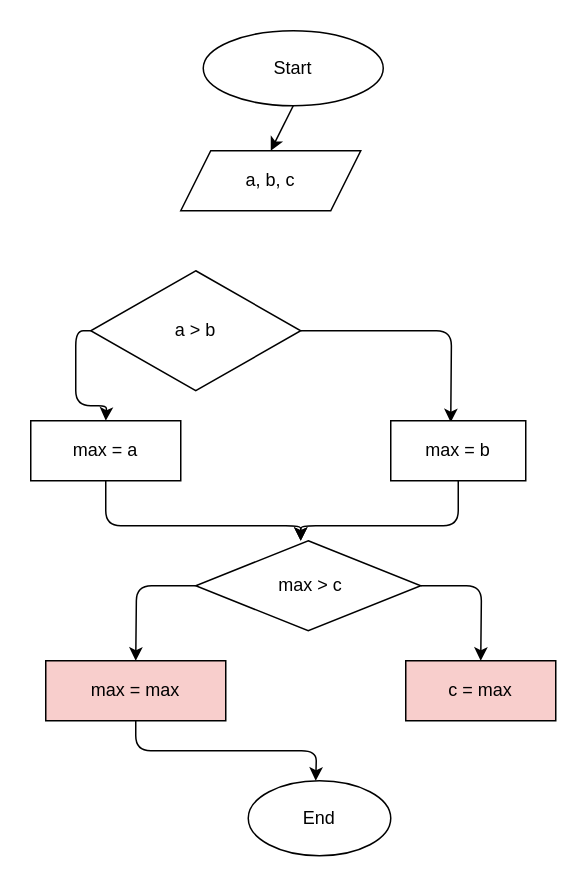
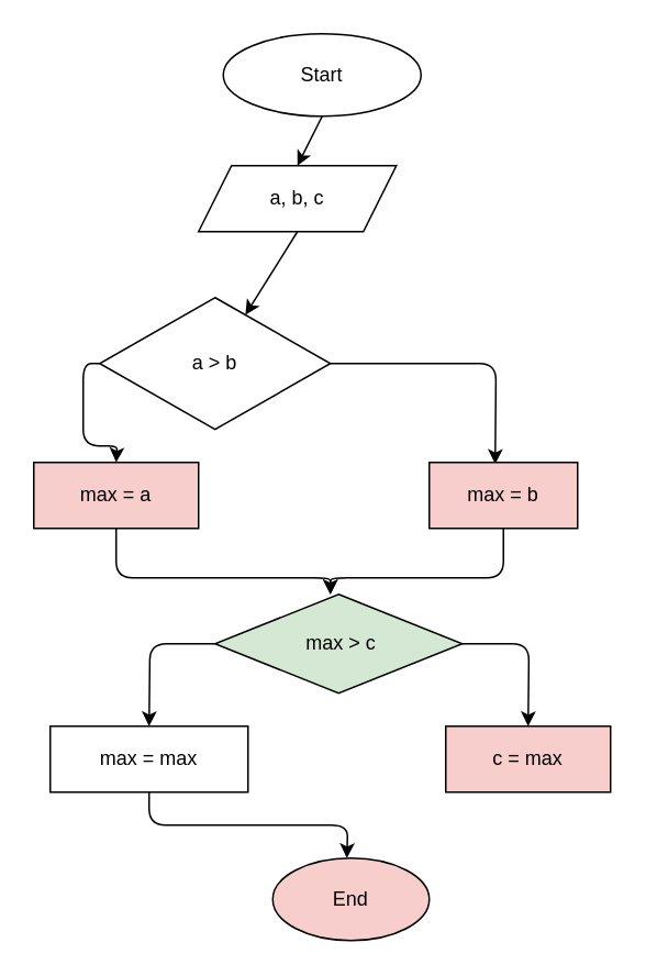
+ <mxCell id="4" style="edgeStyle=none;html=1;exitX=0.5;exitY=1;exitDx=0;exitDy=0;" edge="1" parent="1" source="5" target="8"><mxGeometry relative="1" as="geometry"><mxPoint x="180" y="170" as="targetPoint" /></mxGeometry></mxCell>
- <mxCell id="10" value="max = a" style="rounded=0;whiteSpace=wrap;html=1;" vertex="1" parent="1"><mxGeometry x="20" y="280" width="100" height="40" as="geometry" /></mxCell>
+ <mxCell id="10" value="max = a" style="rounded=0;whiteSpace=wrap;html=1;fillColor=#f8cecc;" vertex="1" parent="1"><mxGeometry x="20" y="280" width="100" height="40" as="geometry" /></mxCell>
- <mxCell id="12" value="max = b" style="rounded=0;whiteSpace=wrap;html=1;" vertex="1" parent="1"><mxGeometry x="260" y="280" width="90" height="40" as="geometry" /></mxCell>
+ <mxCell id="12" value="max = b" style="rounded=0;whiteSpace=wrap;html=1;fillColor=#f8cecc;" vertex="1" parent="1"><mxGeometry x="260" y="280" width="90" height="40" as="geometry" /></mxCell>
- <mxCell id="15" value="&amp;nbsp;max &amp;gt; c" style="rhombus;whiteSpace=wrap;html=1;" vertex="1" parent="1"><mxGeometry x="130" y="360" width="150" height="60" as="geometry" /></mxCell>
+ <mxCell id="15" value="&amp;nbsp;max &amp;gt; c" style="rhombus;whiteSpace=wrap;html=1;fillColor=#d5e8d4;" vertex="1" parent="1"><mxGeometry x="130" y="360" width="150" height="60" as="geometry" /></mxCell>
- <mxCell id="17" value="max = max" style="rounded=0;whiteSpace=wrap;html=1;fillColor=#f8cecc;" vertex="1" parent="1"><mxGeometry x="30" y="440" width="120" height="40" as="geometry" /></mxCell>
+ <mxCell id="17" value="max = max" style="rounded=0;whiteSpace=wrap;html=1;" vertex="1" parent="1"><mxGeometry x="30" y="440" width="120" height="40" as="geometry" /></mxCell>
- <mxCell id="19" value="End" style="ellipse;whiteSpace=wrap;html=1;" vertex="1" parent="1"><mxGeometry x="165" y="520" width="95" height="50" as="geometry" /></mxCell>
+ <mxCell id="19" value="End" style="ellipse;whiteSpace=wrap;html=1;fillColor=#f8cecc;" vertex="1" parent="1"><mxGeometry x="165" y="520" width="95" height="50" as="geometry" /></mxCell>
